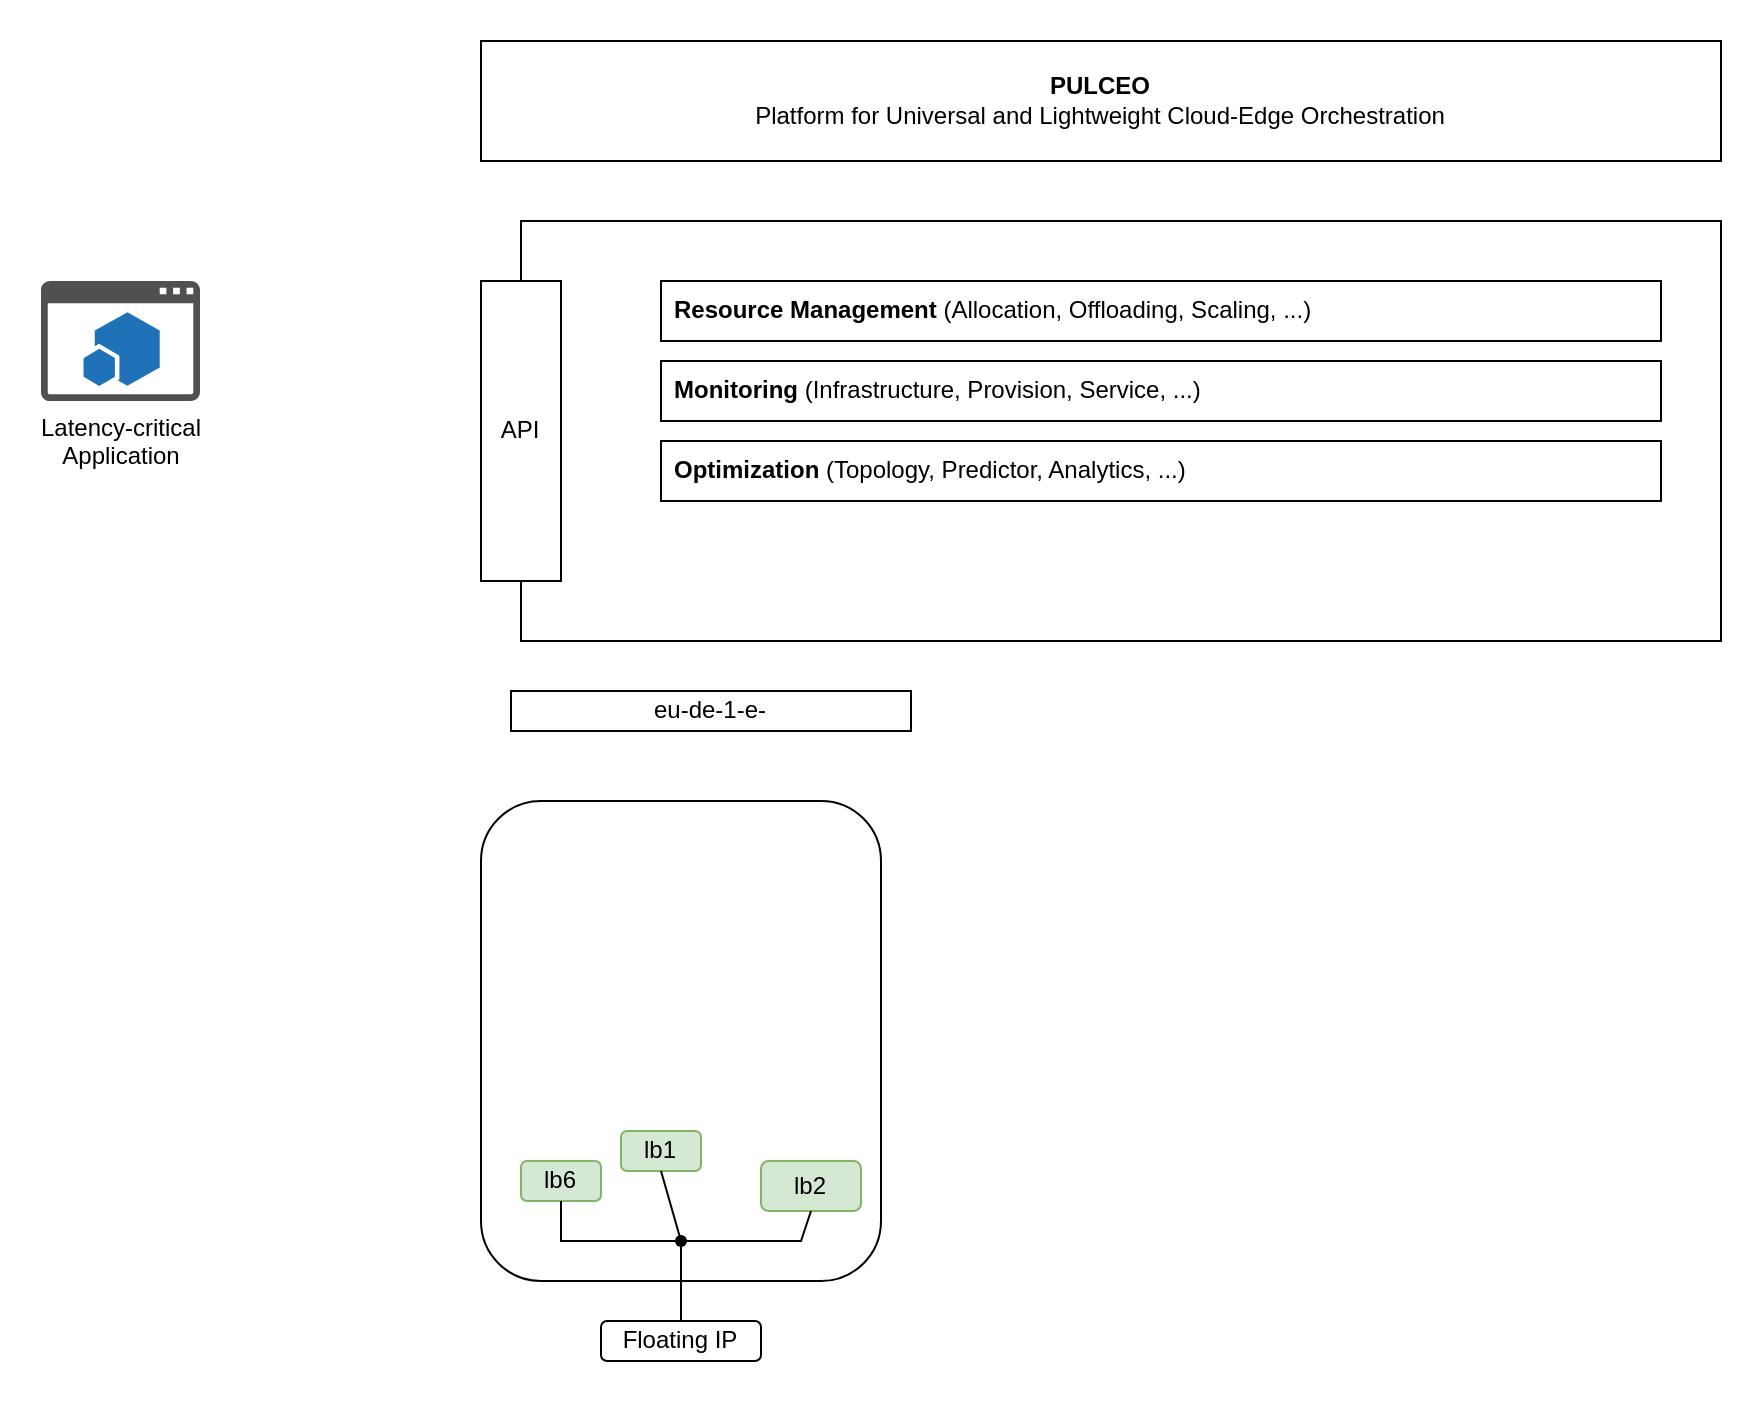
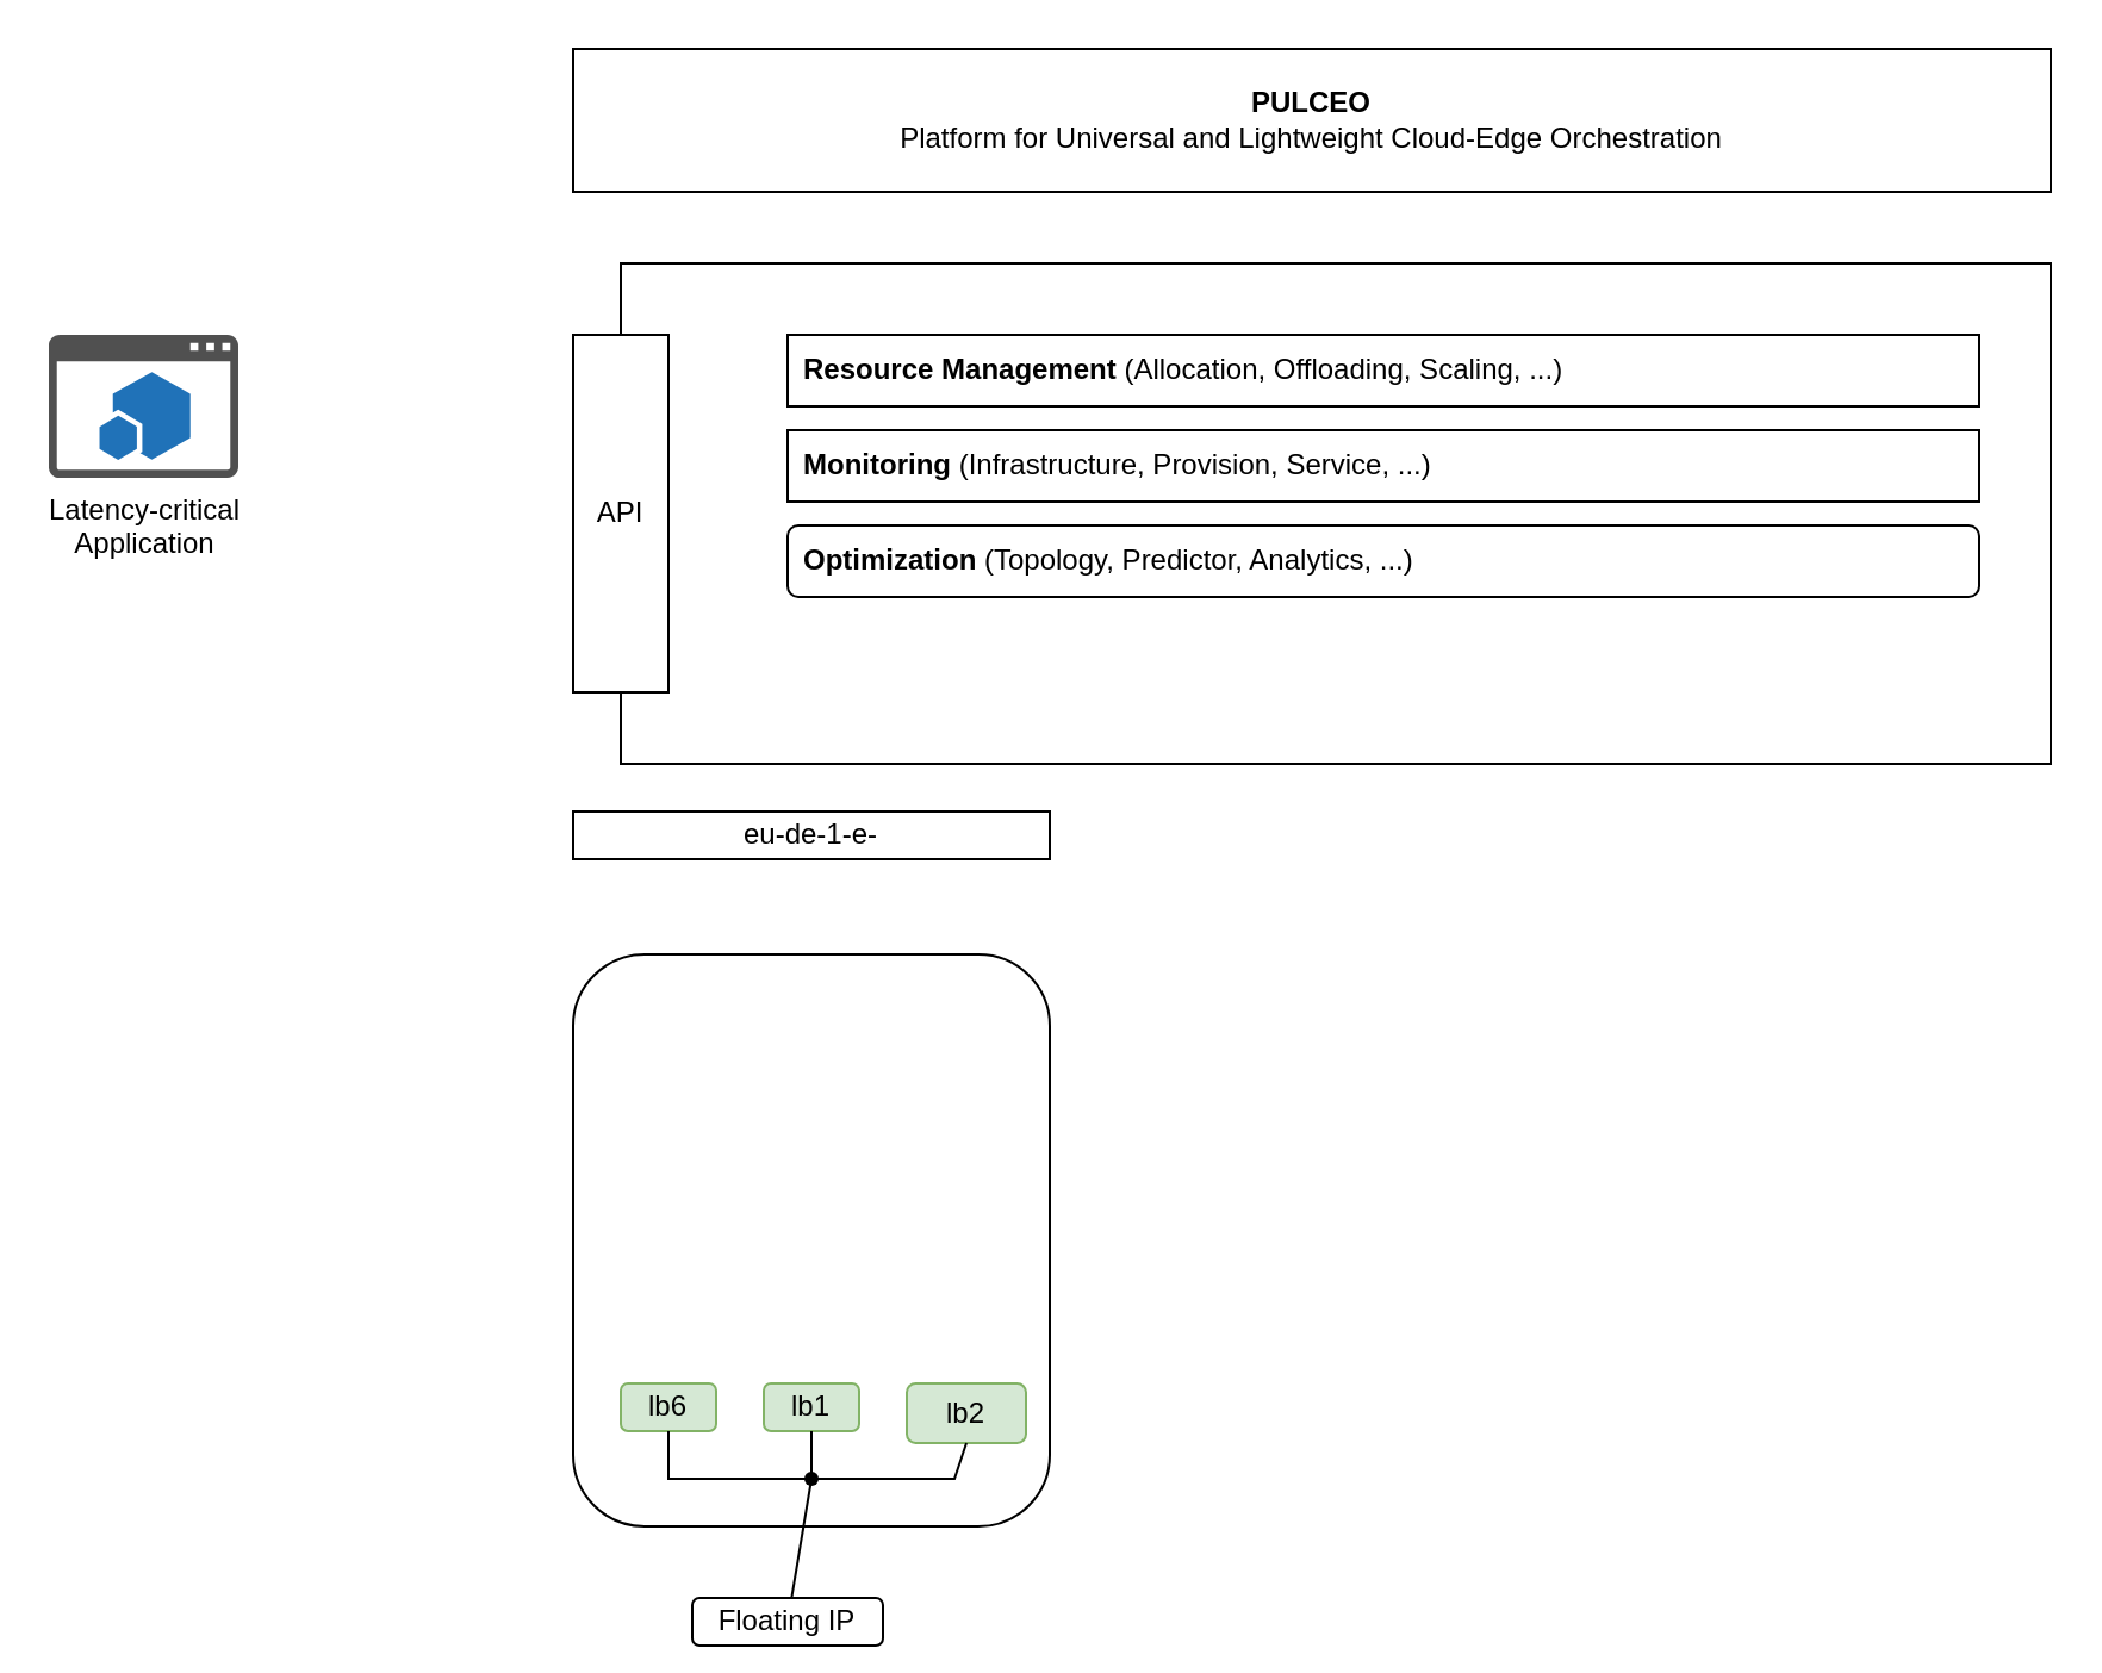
- <mxCell id="9" value="&lt;b&gt;Optimization &lt;/b&gt;(Topology, Predictor, Analytics, ...)" style="whiteSpace=wrap;html=1;align=left;spacingLeft=5;" parent="1" vertex="1"><mxGeometry x="330" y="220" width="500" height="30" as="geometry" /></mxCell>
+ <mxCell id="9" value="&lt;b&gt;Optimization &lt;/b&gt;(Topology, Predictor, Analytics, ...)" style="whiteSpace=wrap;html=1;align=left;spacingLeft=5;rounded=1;" parent="1" vertex="1"><mxGeometry x="330" y="220" width="500" height="30" as="geometry" /></mxCell>
- <mxCell id="19" value="eu-de-1-e-" style="rounded=0;whiteSpace=wrap;html=1;fillColor=default;" vertex="1" parent="1"><mxGeometry x="255" y="345" width="200" height="20" as="geometry" /></mxCell>
+ <mxCell id="19" value="eu-de-1-e-" style="rounded=0;whiteSpace=wrap;html=1;fillColor=default;" vertex="1" parent="1"><mxGeometry x="240" y="340" width="200" height="20" as="geometry" /></mxCell>
- <mxCell id="11" value="lb1" style="rounded=1;whiteSpace=wrap;html=1;fillColor=#d5e8d4;strokeColor=#82b366;" vertex="1" parent="1"><mxGeometry x="310" y="565" width="40" height="20" as="geometry" /></mxCell>
+ <mxCell id="11" value="lb1" style="rounded=1;whiteSpace=wrap;html=1;fillColor=#d5e8d4;strokeColor=#82b366;" vertex="1" parent="1"><mxGeometry x="320" y="580" width="40" height="20" as="geometry" /></mxCell>
- <mxCell id="17" value="Floating IP" style="rounded=1;whiteSpace=wrap;html=1;fillColor=default;" vertex="1" parent="1"><mxGeometry x="300" y="660" width="80" height="20" as="geometry" /></mxCell>
+ <mxCell id="17" value="Floating IP" style="rounded=1;whiteSpace=wrap;html=1;fillColor=default;" vertex="1" parent="1"><mxGeometry x="290" y="670" width="80" height="20" as="geometry" /></mxCell>
